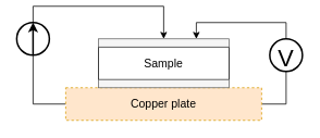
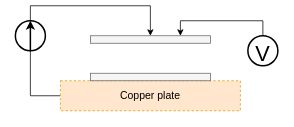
- <mxCell id="5" value="&lt;font style=&quot;font-size: 14px&quot;&gt;Sample&lt;/font&gt;" style="rounded=0;whiteSpace=wrap;html=1;gradientColor=#ffffff;" vertex="1" parent="1"><mxGeometry x="120" y="50" width="160" height="40" as="geometry" /></mxCell>
- <mxCell id="3" style="edgeStyle=orthogonalEdgeStyle;rounded=0;orthogonalLoop=1;jettySize=auto;html=1;exitX=1;exitY=0.5;exitDx=0;exitDy=0;entryX=0.5;entryY=1;entryDx=0;entryDy=0;fontSize=14;endArrow=none;endFill=0;" edge="1" parent="1" source="4" target="9"><mxGeometry relative="1" as="geometry" /></mxCell>
